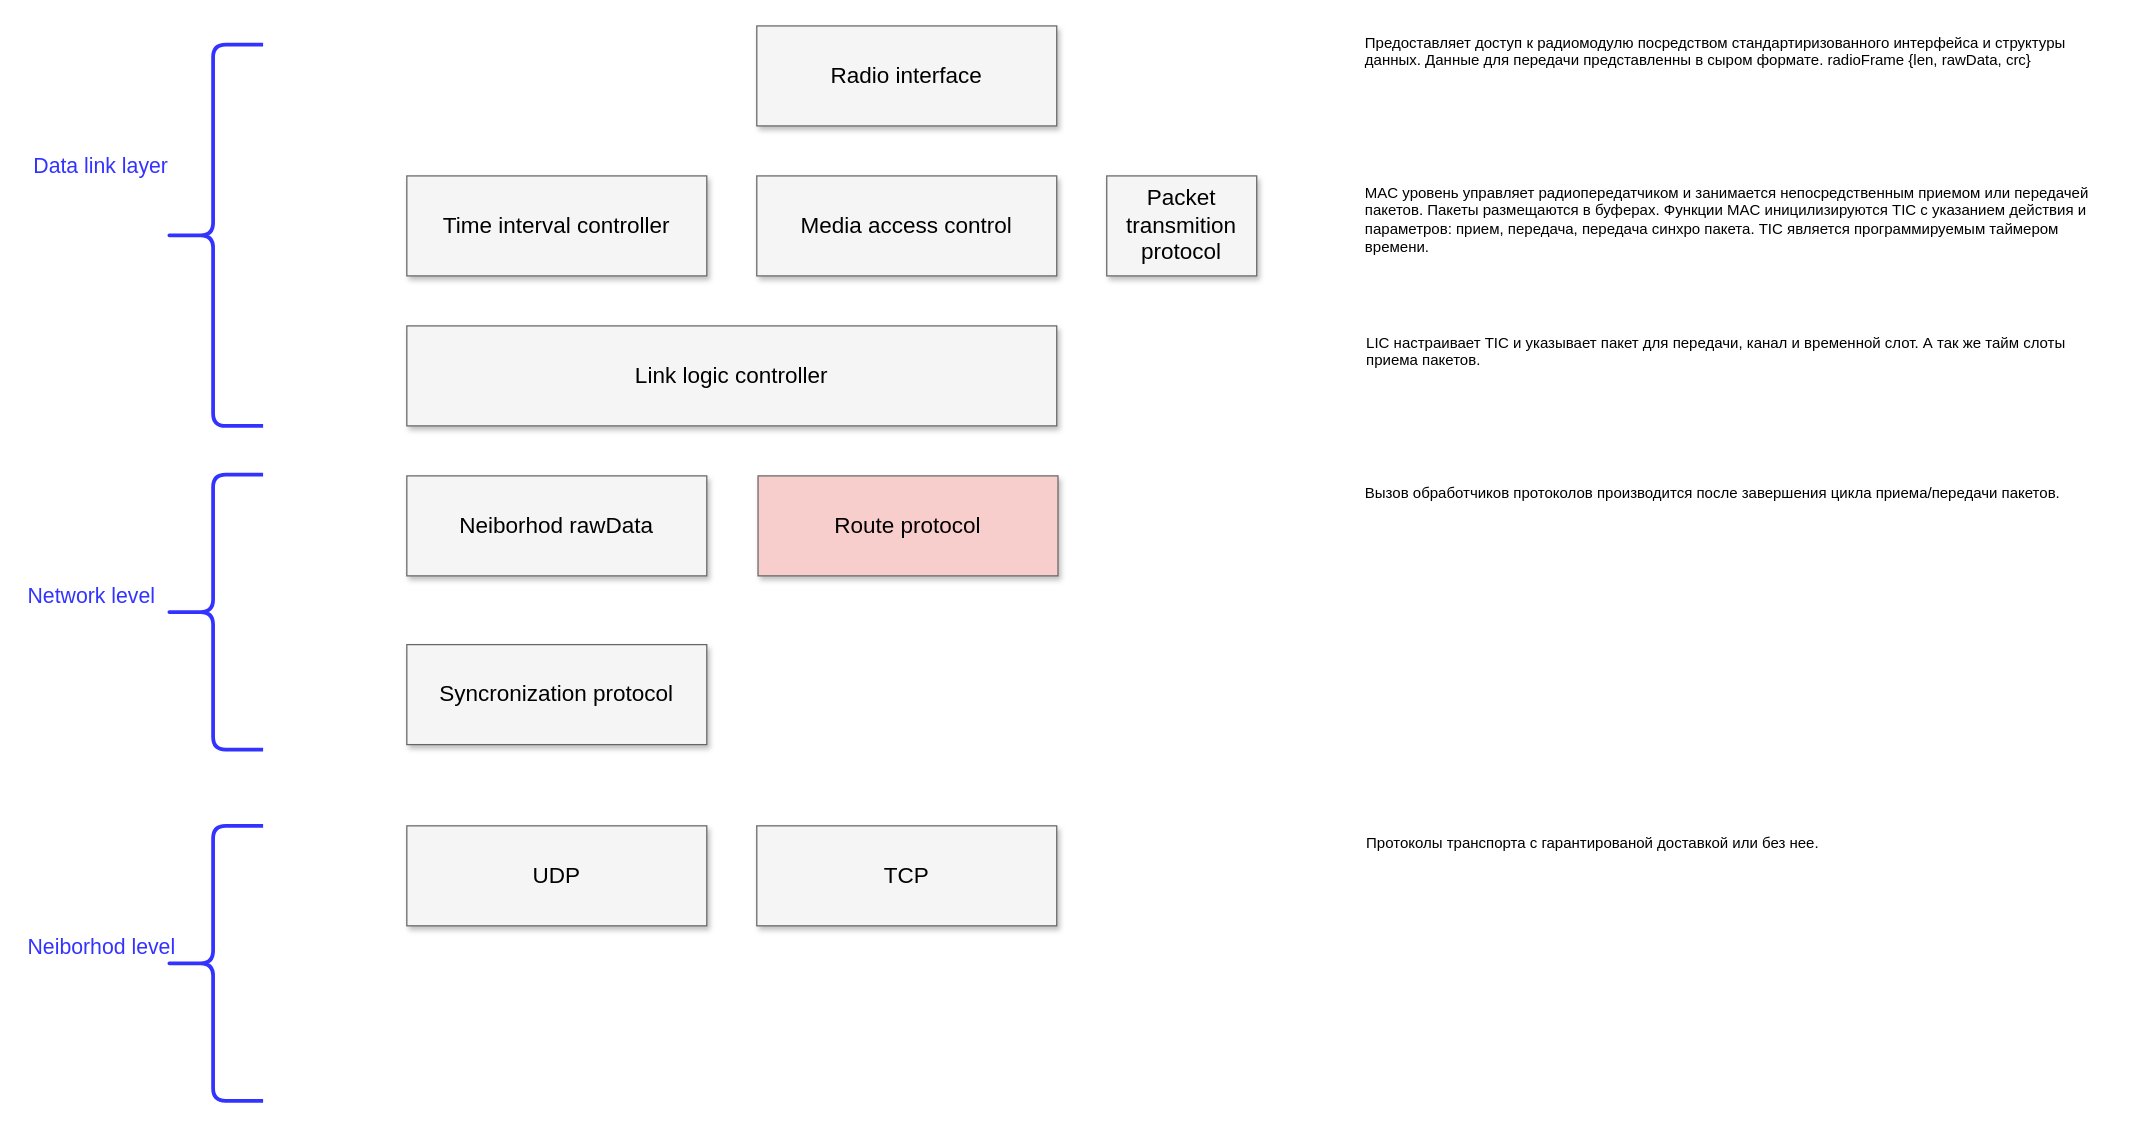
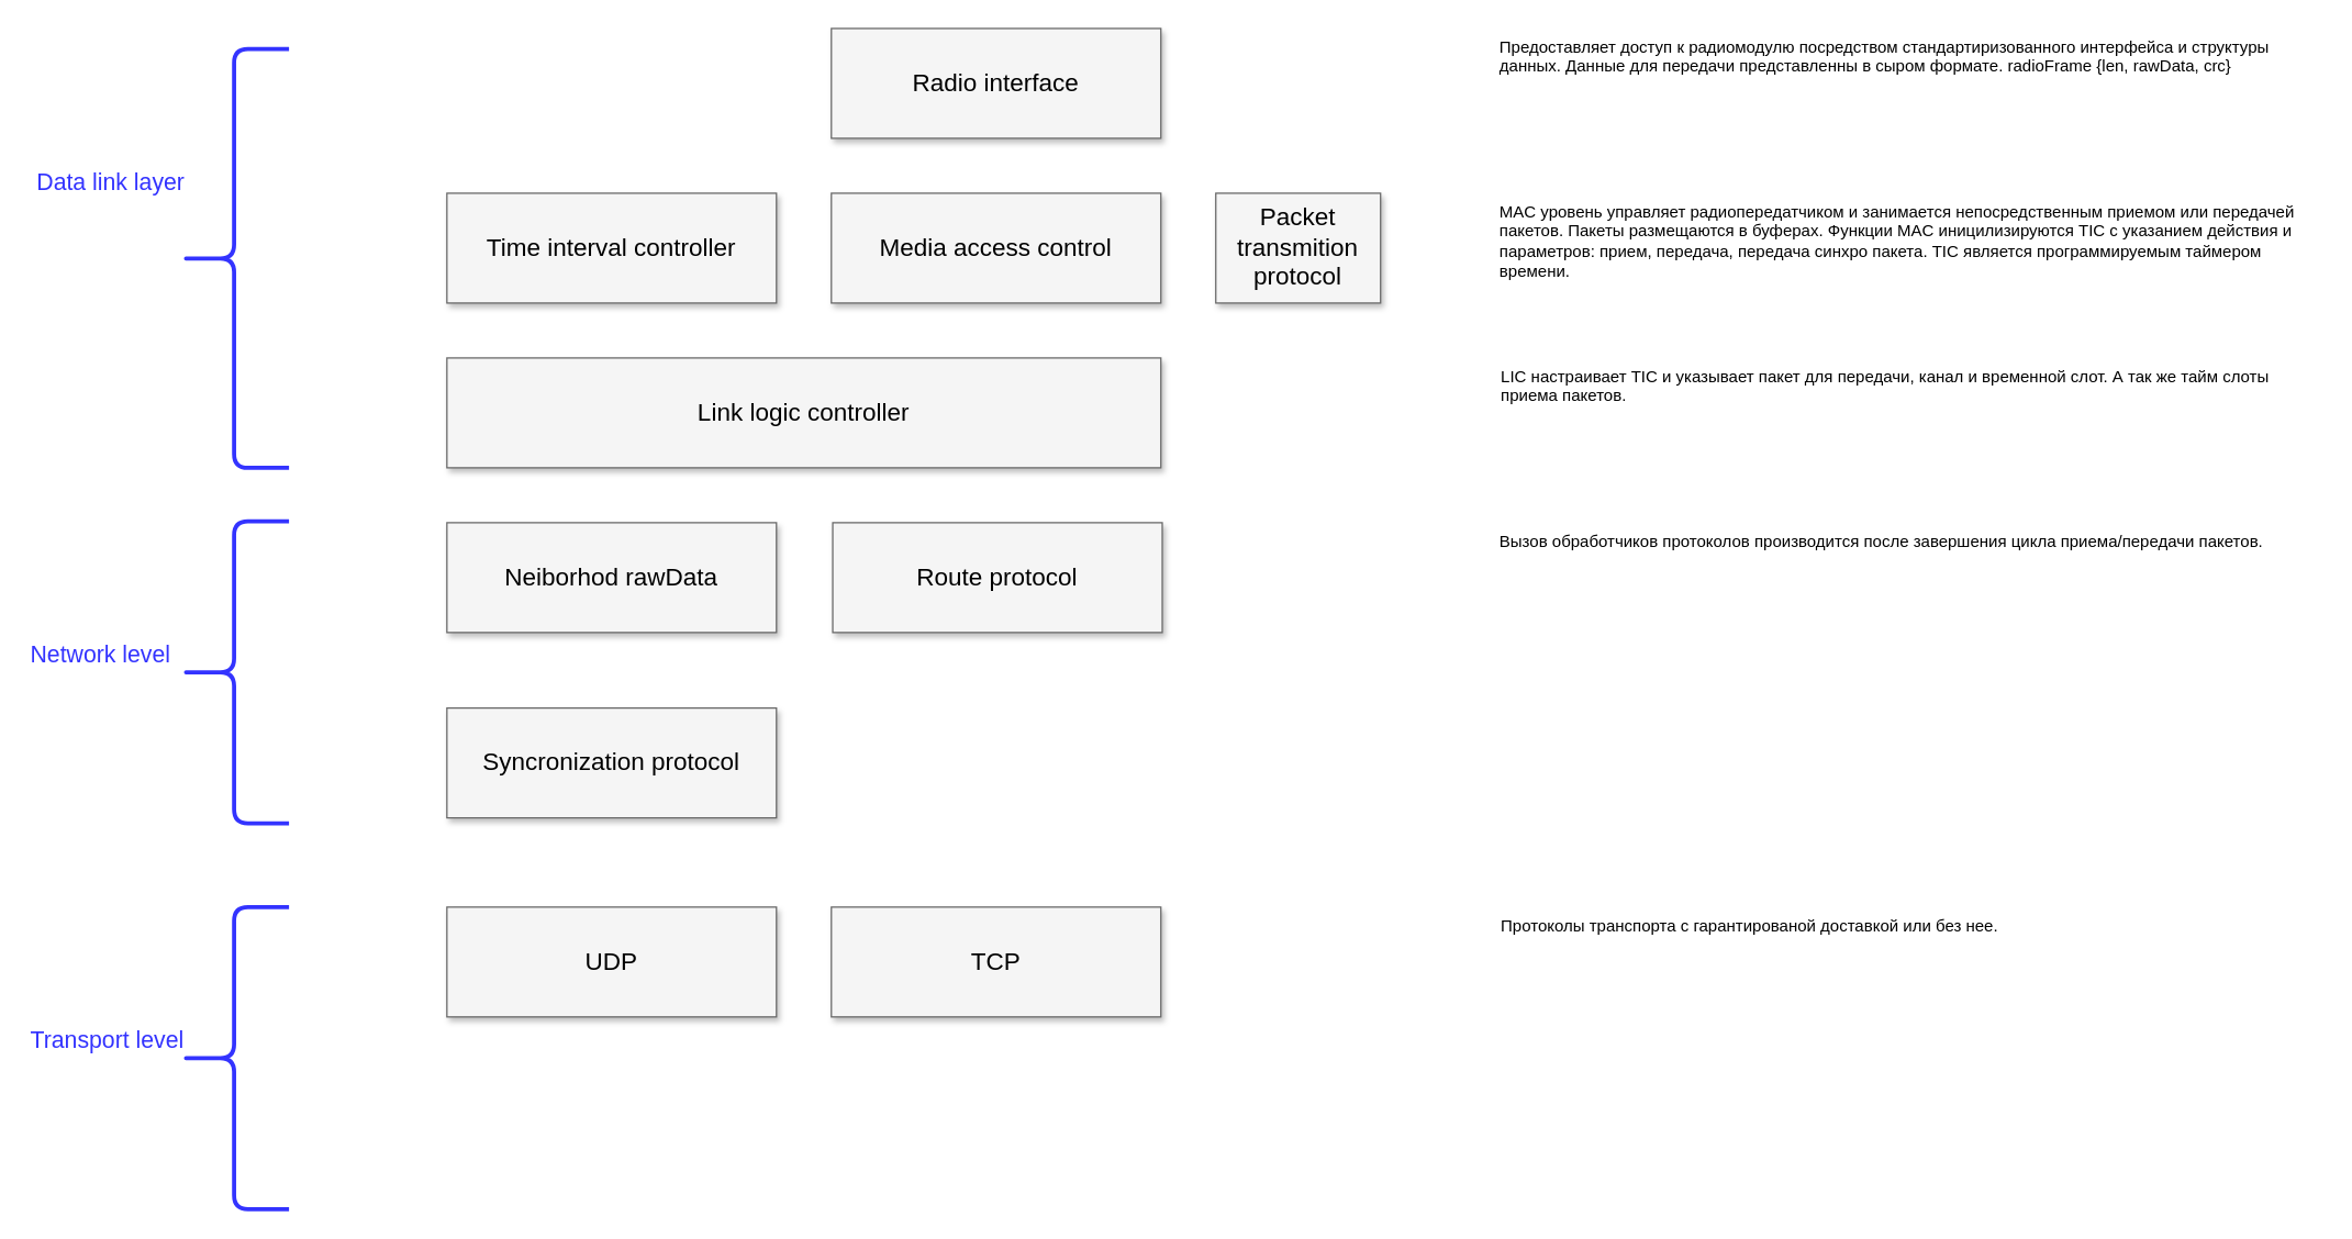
- <mxCell id="14" value="Route protocol" style="whiteSpace=wrap;html=1;shadow=1;fontSize=18;fillColor=#f8cecc;strokeColor=#666666;" vertex="1" parent="1"><mxGeometry x="606" y="380" width="240" height="80" as="geometry" /></mxCell>
+ <mxCell id="14" value="Route protocol" style="whiteSpace=wrap;html=1;shadow=1;fontSize=18;fillColor=#f5f5f5;strokeColor=#666666;" vertex="1" parent="1"><mxGeometry x="606" y="380" width="240" height="80" as="geometry" /></mxCell>
- <mxCell id="18" value="Neiborhod level" style="text;html=1;resizable=0;points=[];autosize=1;align=left;verticalAlign=top;spacingTop=-4;fontSize=17;fontColor=#3333FF;" vertex="1" parent="1"><mxGeometry x="20" y="745" width="130" height="20" as="geometry" /></mxCell>
+ <mxCell id="18" value="Transport level" style="text;html=1;resizable=0;points=[];autosize=1;align=left;verticalAlign=top;spacingTop=-4;fontSize=17;fontColor=#3333FF;" vertex="1" parent="1"><mxGeometry x="20" y="745" width="130" height="20" as="geometry" /></mxCell>
